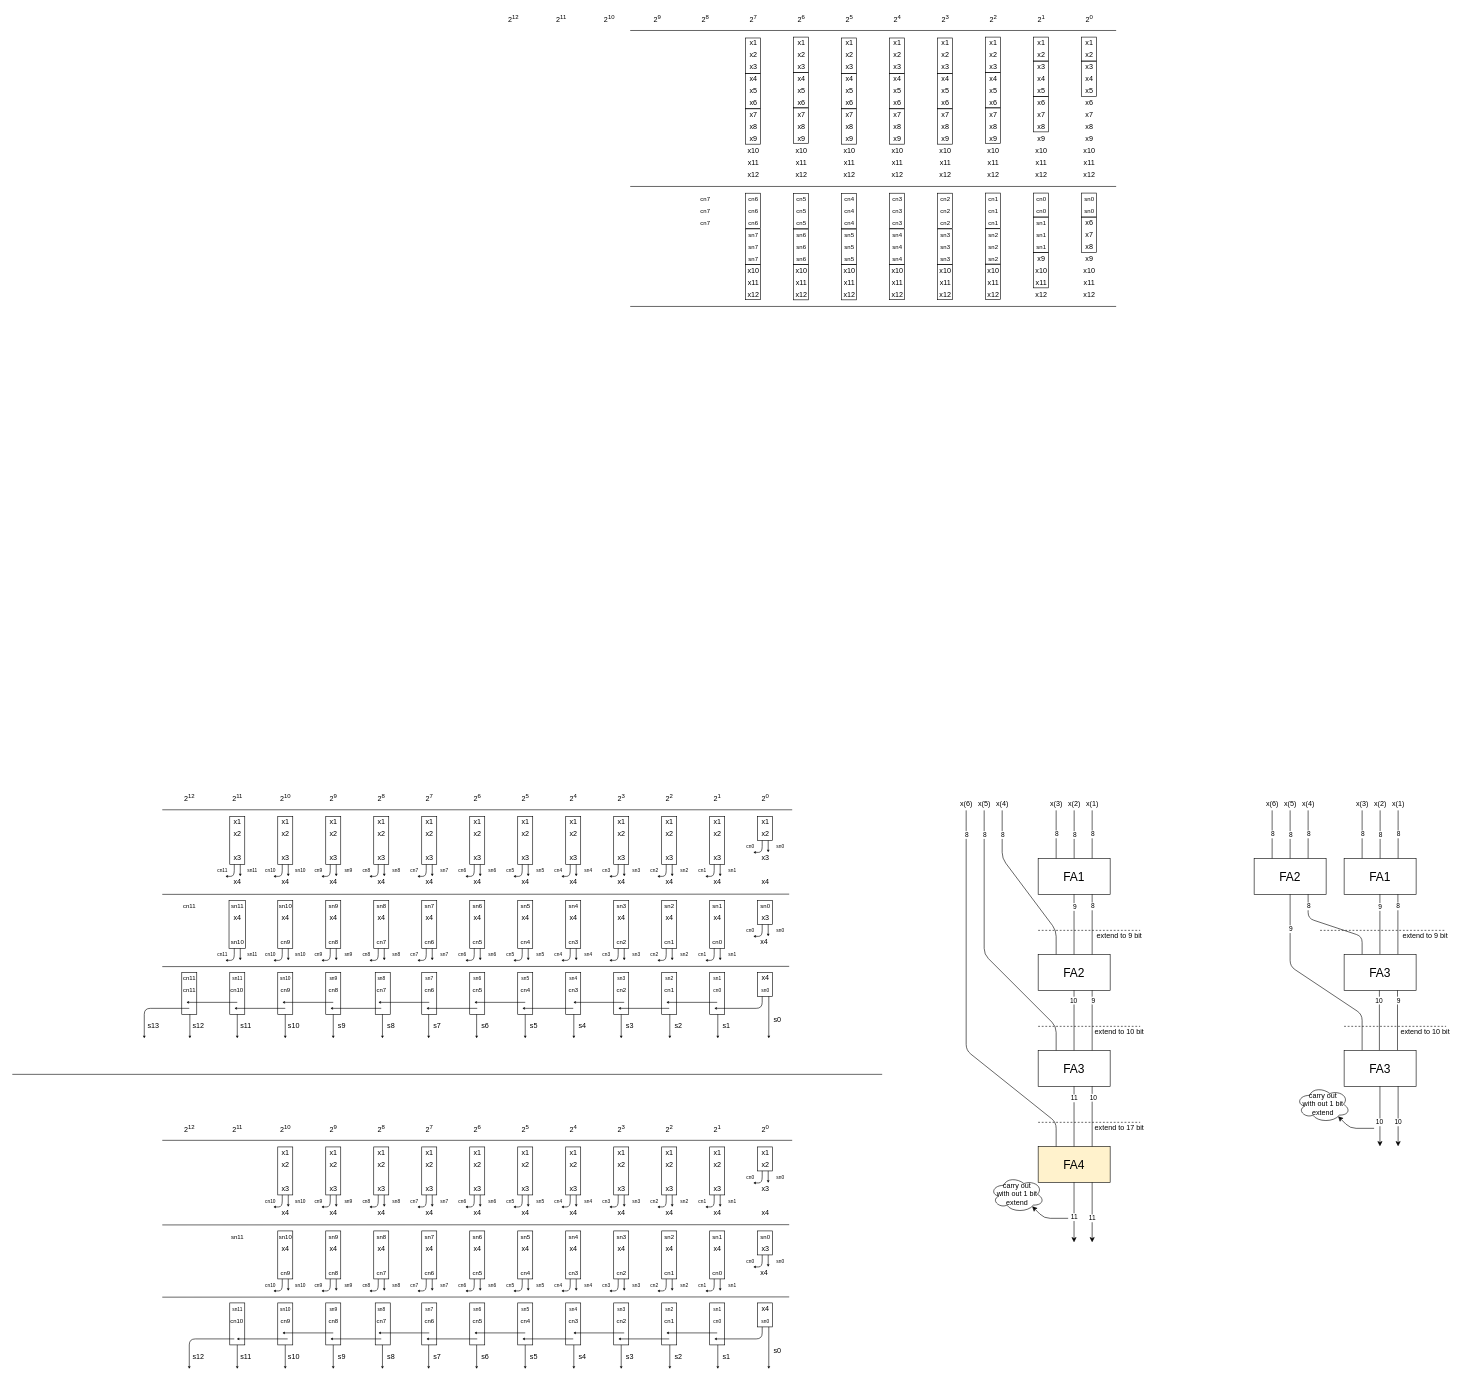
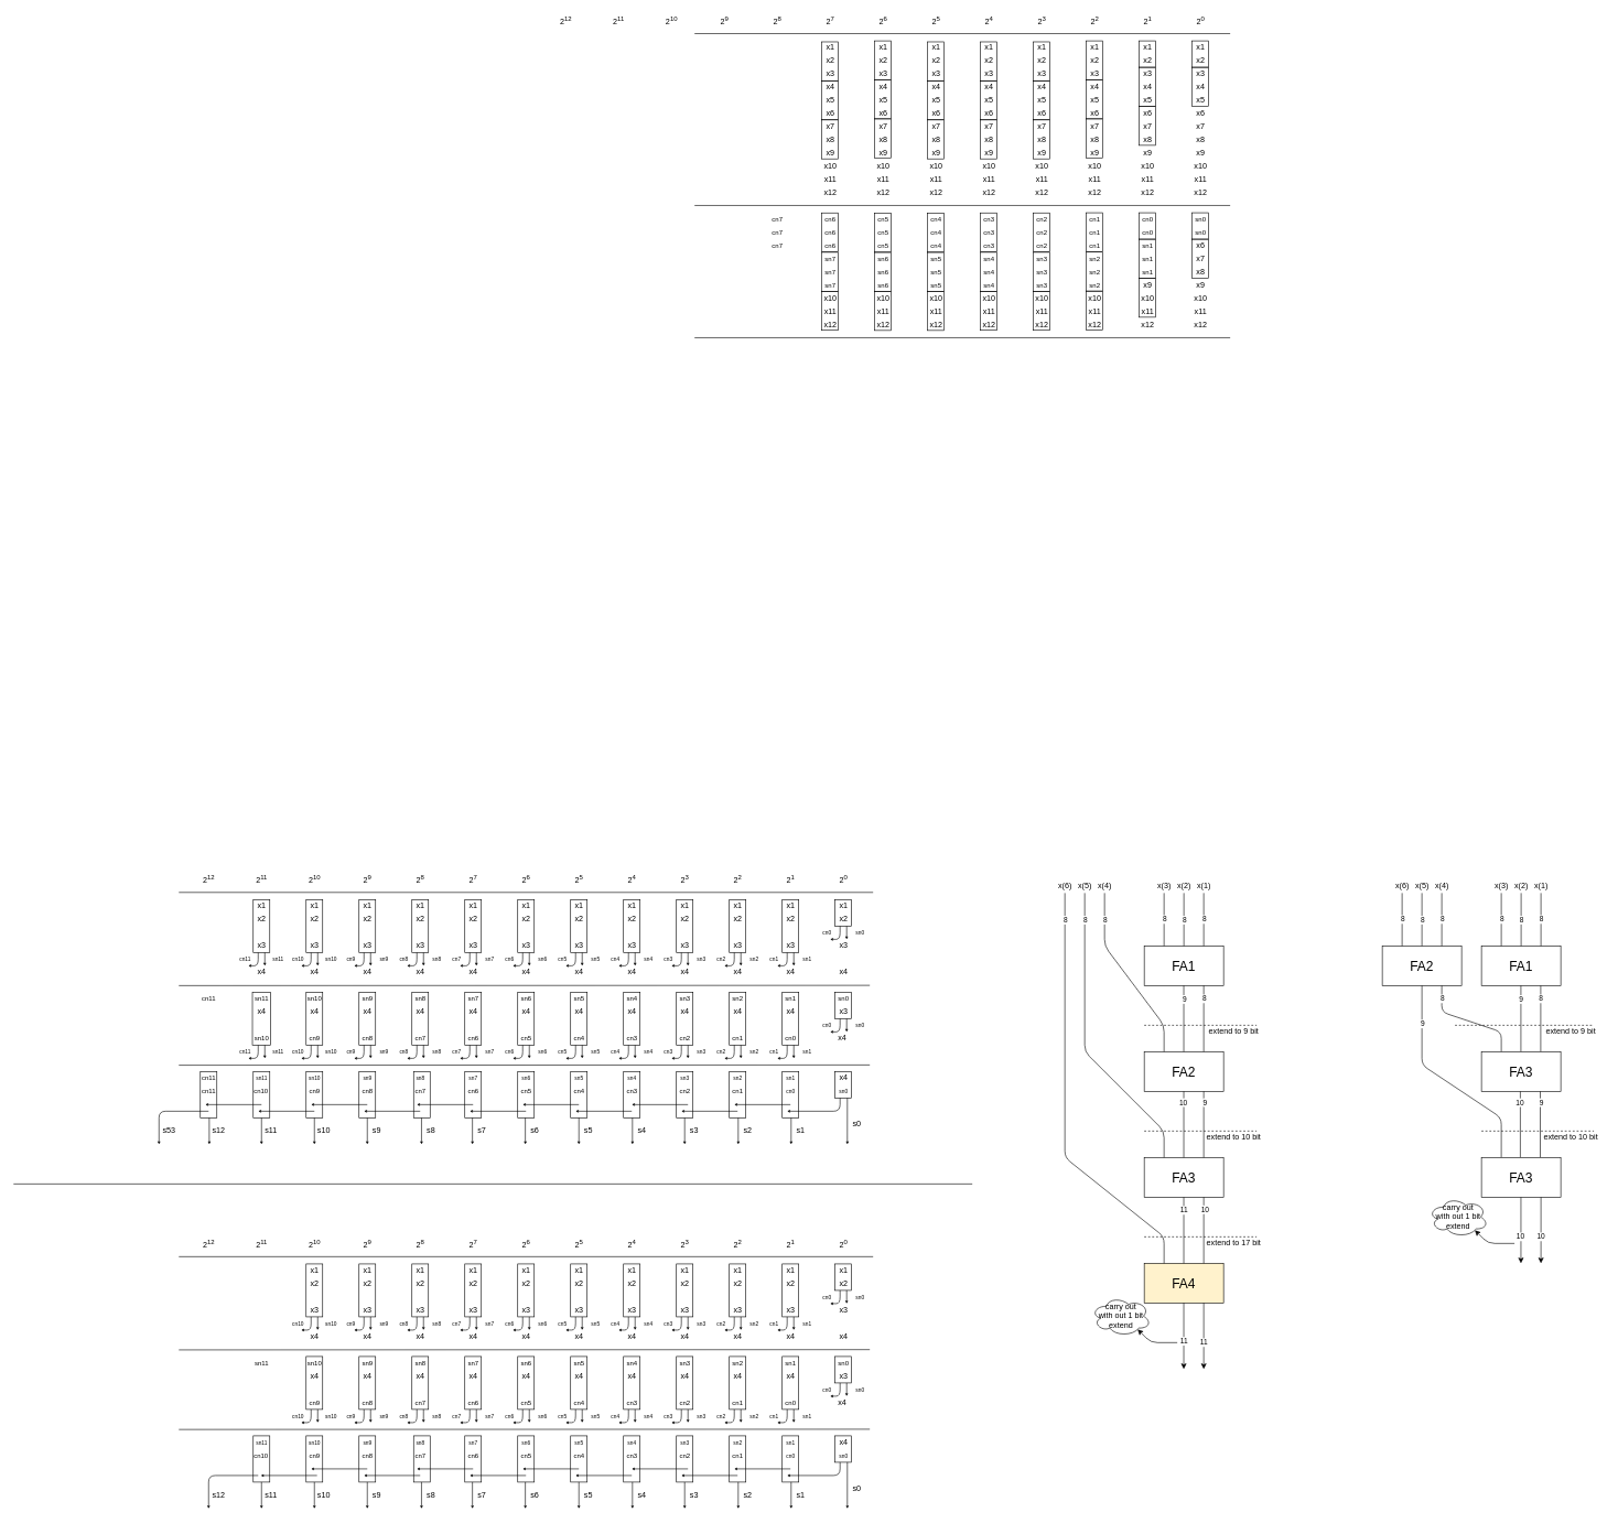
- <mxCell id="391" value="&lt;font style=&quot;font-size: 12px&quot;&gt;s13&lt;/font&gt;" style="text;html=1;align=center;verticalAlign=middle;resizable=0;points=[];autosize=1;fontColor=#000000;" vertex="1" parent="1"><mxGeometry x="240" y="1700" width="30" height="20" as="geometry" /></mxCell>
+ <mxCell id="391" value="&lt;font style=&quot;font-size: 12px&quot;&gt;s53&lt;/font&gt;" style="text;html=1;align=center;verticalAlign=middle;resizable=0;points=[];autosize=1;fontColor=#000000;" vertex="1" parent="1"><mxGeometry x="240" y="1700" width="30" height="20" as="geometry" /></mxCell>
